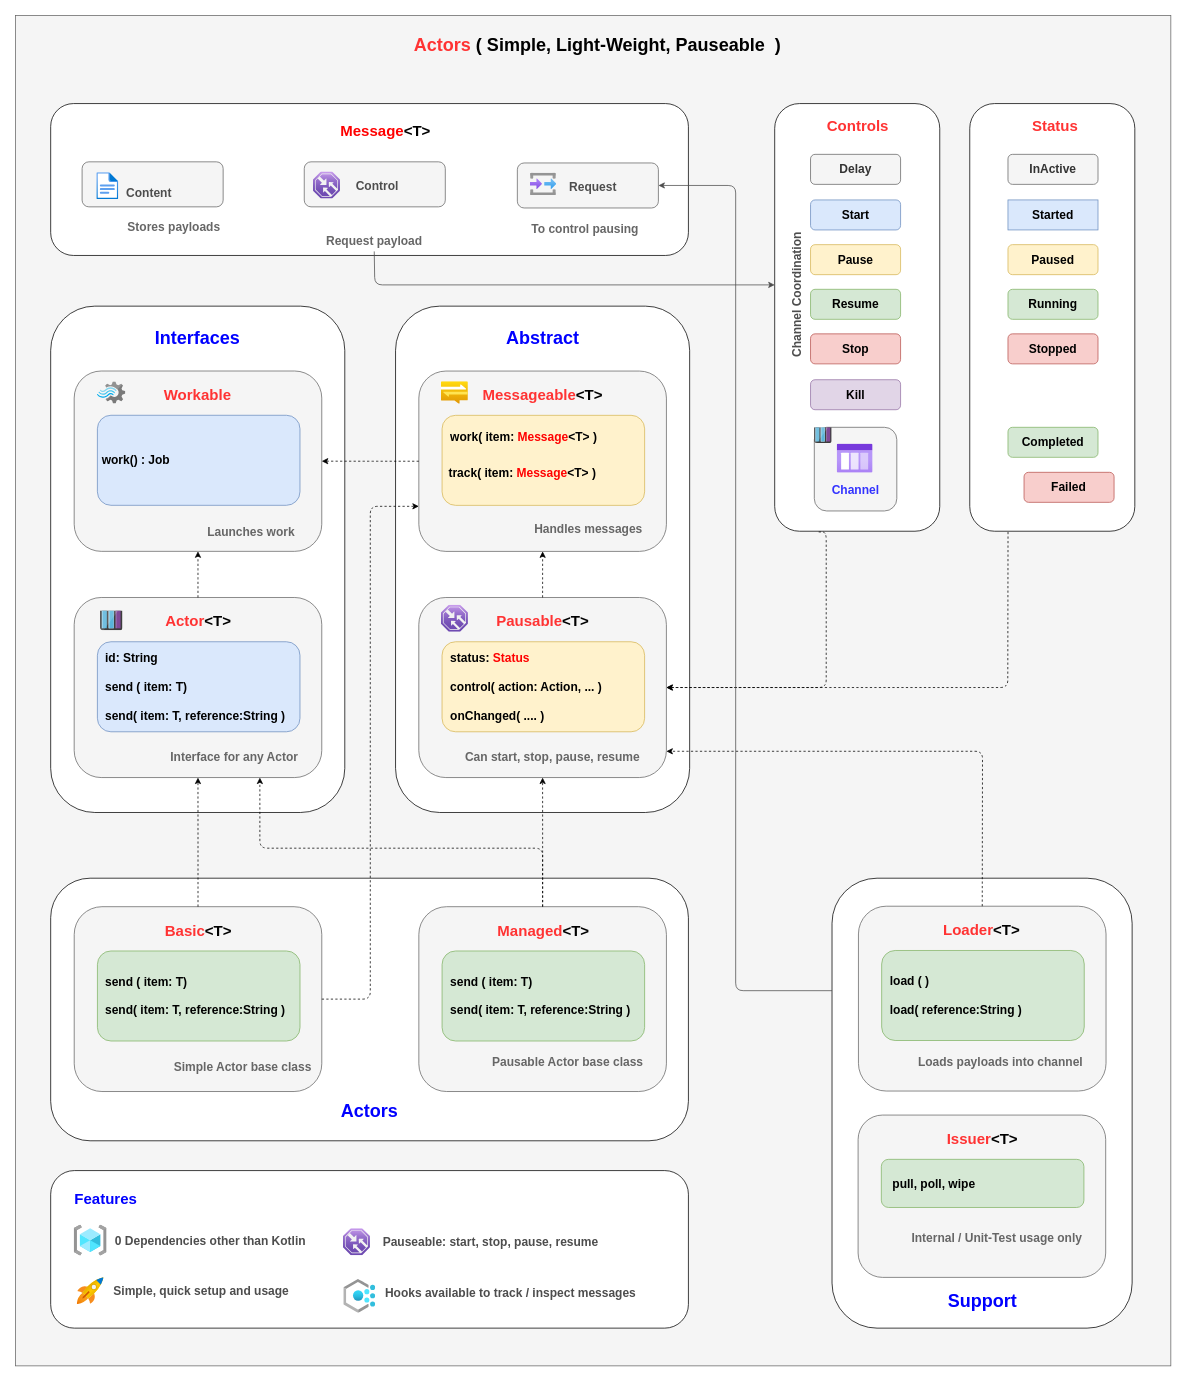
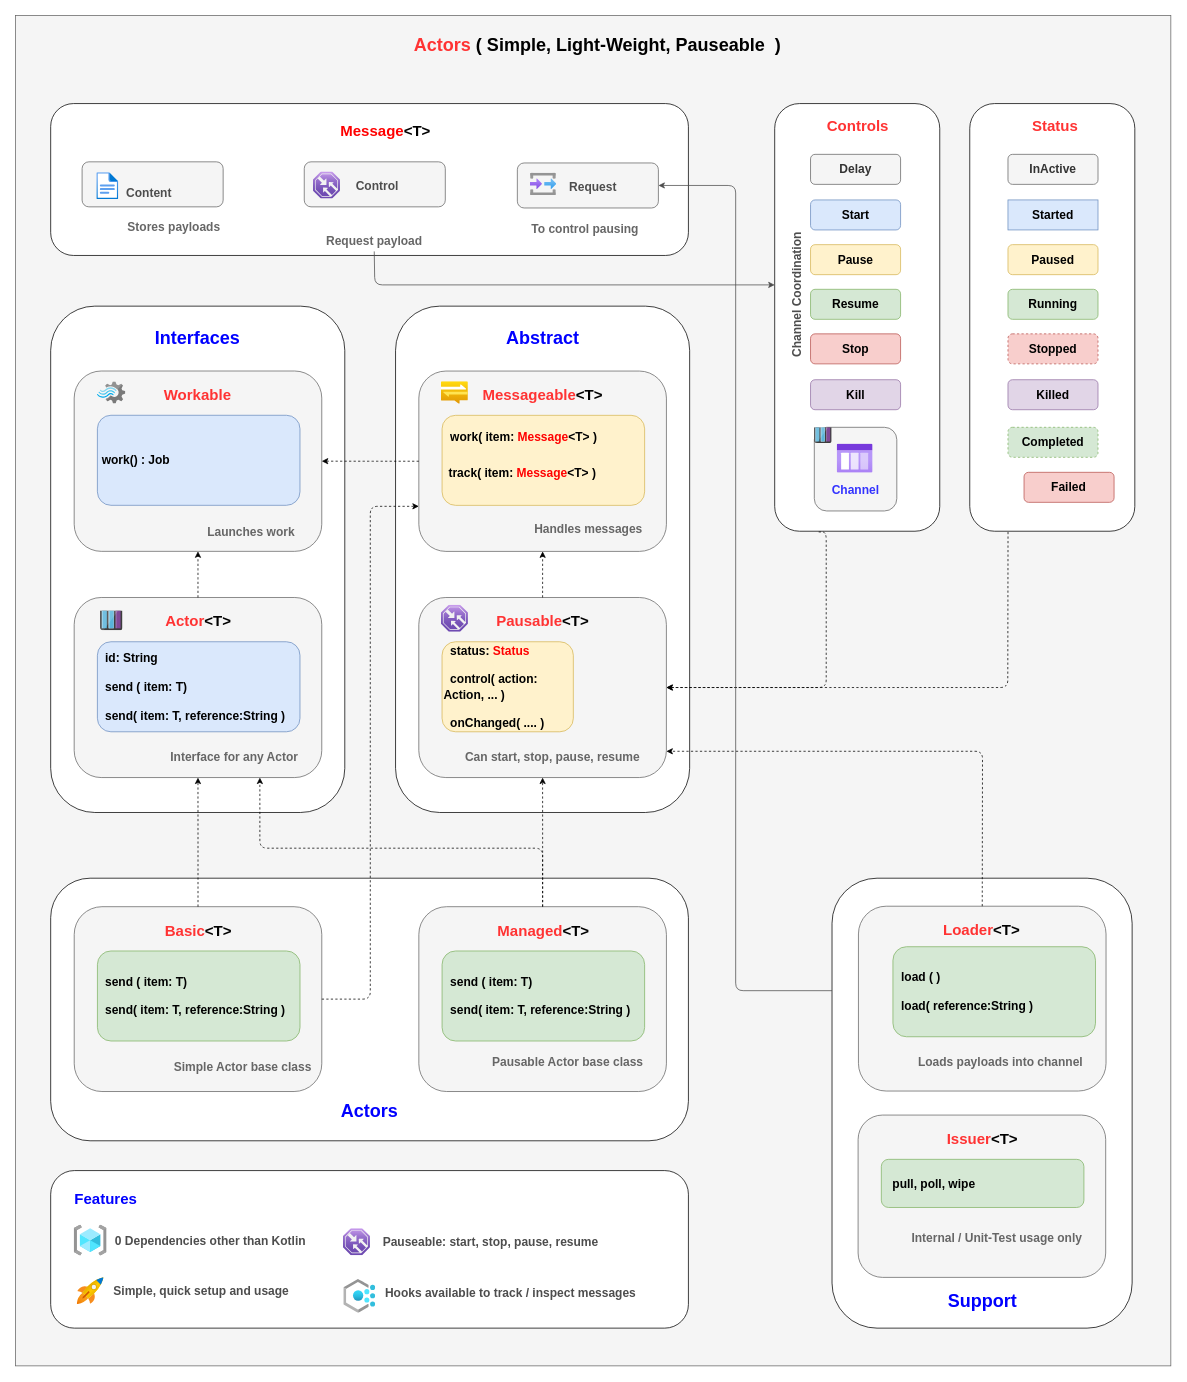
- <mxCell id="44" value="&lt;span style=&quot;font-size: 16px&quot;&gt;&lt;b&gt;Stopped&lt;/b&gt;&lt;/span&gt;" style="rounded=1;whiteSpace=wrap;html=1;fillColor=#f8cecc;strokeColor=#b85450;" vertex="1" parent="1"><mxGeometry x="1342.93" y="444.48" width="120" height="40" as="geometry" /></mxCell>
+ <mxCell id="44" value="&lt;span style=&quot;font-size: 16px&quot;&gt;&lt;b&gt;Stopped&lt;/b&gt;&lt;/span&gt;" style="rounded=1;whiteSpace=wrap;html=1;fillColor=#f8cecc;strokeColor=#b85450;dashed=1;" vertex="1" parent="1"><mxGeometry x="1342.93" y="444.48" width="120" height="40" as="geometry" /></mxCell>
+ <mxCell id="45" value="&lt;span style=&quot;font-size: 16px&quot;&gt;&lt;b&gt;Killed&lt;/b&gt;&lt;/span&gt;" style="rounded=1;whiteSpace=wrap;html=1;fillColor=#e1d5e7;strokeColor=#9673a6;" vertex="1" parent="1"><mxGeometry x="1342.93" y="505.61" width="120" height="40" as="geometry" /></mxCell>
- <mxCell id="47" value="&lt;span style=&quot;font-size: 16px&quot;&gt;&lt;b&gt;Completed&lt;/b&gt;&lt;/span&gt;" style="rounded=1;whiteSpace=wrap;html=1;fillColor=#d5e8d4;strokeColor=#82b366;" vertex="1" parent="1"><mxGeometry x="1342.93" y="569.03" width="120" height="40" as="geometry" /></mxCell>
+ <mxCell id="47" value="&lt;span style=&quot;font-size: 16px&quot;&gt;&lt;b&gt;Completed&lt;/b&gt;&lt;/span&gt;" style="rounded=1;whiteSpace=wrap;html=1;fillColor=#d5e8d4;strokeColor=#82b366;dashed=1;" vertex="1" parent="1"><mxGeometry x="1342.93" y="569.03" width="120" height="40" as="geometry" /></mxCell>
- <mxCell id="31" value="&lt;font style=&quot;font-size: 16px&quot;&gt;&lt;b&gt;&amp;nbsp; status: &lt;font color=&quot;#ff0000&quot;&gt;Status&lt;/font&gt;&lt;br&gt;&lt;br&gt;&amp;nbsp; control( action: Action, ... )&amp;nbsp;&lt;br&gt;&lt;br&gt;&amp;nbsp; onChanged( .... )&amp;nbsp;&lt;br&gt;&lt;/b&gt;&lt;/font&gt;" style="rounded=1;whiteSpace=wrap;html=1;align=left;fillColor=#fff2cc;strokeColor=#d6b656;" vertex="1" parent="1"><mxGeometry x="588.62" y="854.87" width="270" height="120" as="geometry" /></mxCell>
+ <mxCell id="31" value="&lt;font style=&quot;font-size: 16px&quot;&gt;&lt;b&gt;&amp;nbsp; status: &lt;font color=&quot;#ff0000&quot;&gt;Status&lt;/font&gt;&lt;br&gt;&lt;br&gt;&amp;nbsp; control( action: Action, ... )&amp;nbsp;&lt;br&gt;&lt;br&gt;&amp;nbsp; onChanged( .... )&amp;nbsp;&lt;br&gt;&lt;/b&gt;&lt;/font&gt;" style="rounded=1;whiteSpace=wrap;html=1;align=left;fillColor=#fff2cc;strokeColor=#d6b656;" vertex="1" parent="1"><mxGeometry x="588.62" y="854.87" width="175" height="120" as="geometry" /></mxCell>
- <mxCell id="57" value="&lt;font style=&quot;font-size: 16px&quot;&gt;&lt;b&gt;&amp;nbsp; load ( )&lt;br&gt;&lt;br&gt;&amp;nbsp; load( reference:String )&amp;nbsp;&lt;/b&gt;&lt;/font&gt;" style="rounded=1;whiteSpace=wrap;html=1;align=left;fillColor=#d5e8d4;strokeColor=#82b366;" vertex="1" parent="1"><mxGeometry x="1174.59" y="1266.35" width="270" height="120" as="geometry" /></mxCell>
+ <mxCell id="57" value="&lt;font style=&quot;font-size: 16px&quot;&gt;&lt;b&gt;&amp;nbsp; load ( )&lt;br&gt;&lt;br&gt;&amp;nbsp; load( reference:String )&amp;nbsp;&lt;/b&gt;&lt;/font&gt;" style="rounded=1;whiteSpace=wrap;html=1;align=left;fillColor=#d5e8d4;strokeColor=#82b366;" vertex="1" parent="1"><mxGeometry x="1189.59" y="1261.35" width="270" height="120" as="geometry" /></mxCell>
